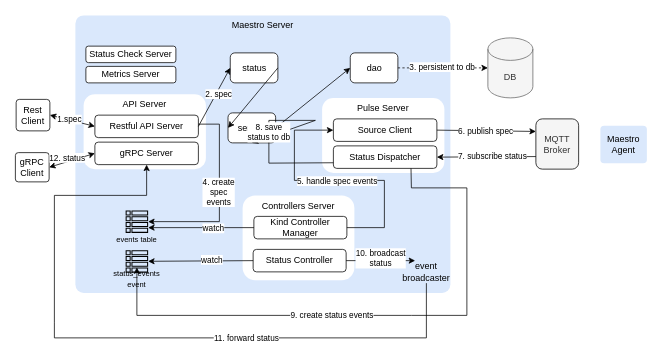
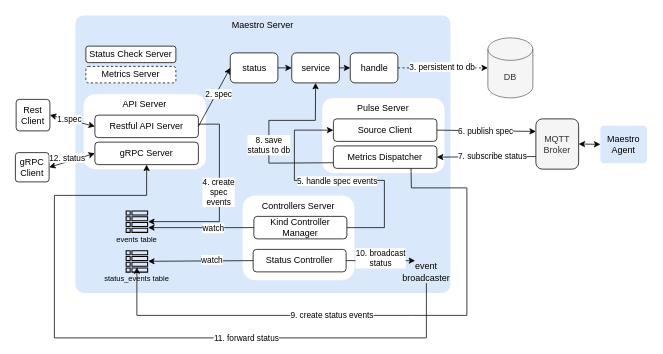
- <mxCell id="33" value="dao" style="rounded=1;whiteSpace=wrap;html=1;" parent="1" vertex="1"><mxGeometry x="466.5" y="70" width="63.5" height="40" as="geometry" /></mxCell>
+ <mxCell id="33" value="handle" style="rounded=1;whiteSpace=wrap;html=1;" parent="1" vertex="1"><mxGeometry x="466.5" y="70" width="63.5" height="40" as="geometry" /></mxCell>
- <mxCell id="10" value="Metrics Server" style="rounded=1;whiteSpace=wrap;html=1;" parent="1" vertex="1"><mxGeometry x="114" y="88" width="120" height="22" as="geometry" /></mxCell>
+ <mxCell id="10" value="Metrics Server" style="rounded=1;whiteSpace=wrap;html=1;dashed=1;" parent="1" vertex="1"><mxGeometry x="114" y="88" width="120" height="22" as="geometry" /></mxCell>
- <mxCell id="32" value="service" style="rounded=1;whiteSpace=wrap;html=1;" parent="1" vertex="1"><mxGeometry x="303.5" y="150" width="63.5" height="40" as="geometry" /></mxCell>
+ <mxCell id="32" value="service" style="rounded=1;whiteSpace=wrap;html=1;" parent="1" vertex="1"><mxGeometry x="388.5" y="70" width="63.5" height="40" as="geometry" /></mxCell>
+ <mxCell id="26" value="" style="endArrow=classic;startArrow=classic;html=1;rounded=0;entryX=0;entryY=0.5;entryDx=0;entryDy=0;exitX=1;exitY=0.5;exitDx=0;exitDy=0;" parent="1" source="14" target="15" edge="1"><mxGeometry width="50" height="50" relative="1" as="geometry"><mxPoint x="360" y="220" as="sourcePoint" /><mxPoint x="410" y="170" as="targetPoint" /></mxGeometry></mxCell>
- <mxCell id="9" value="Status Dispatcher" style="rounded=1;whiteSpace=wrap;html=1;" parent="1" vertex="1"><mxGeometry x="444" y="194" width="138" height="30" as="geometry" /></mxCell>
+ <mxCell id="9" value="Metrics Dispatcher" style="rounded=1;whiteSpace=wrap;html=1;" parent="1" vertex="1"><mxGeometry x="444" y="194" width="138" height="30" as="geometry" /></mxCell>
- <mxCell id="45" value="&lt;font style=&quot;font-size: 10px;&quot;&gt;status_events event&lt;/font&gt;" style="text;html=1;align=center;verticalAlign=middle;whiteSpace=wrap;rounded=0;" parent="43" vertex="1"><mxGeometry x="-15" y="23" width="90" height="30" as="geometry" /></mxCell>
+ <mxCell id="45" value="&lt;font style=&quot;font-size: 10px;&quot;&gt;status_events table&lt;/font&gt;" style="text;html=1;align=center;verticalAlign=middle;whiteSpace=wrap;rounded=0;" parent="43" vertex="1"><mxGeometry x="-15" y="23" width="90" height="30" as="geometry" /></mxCell>
